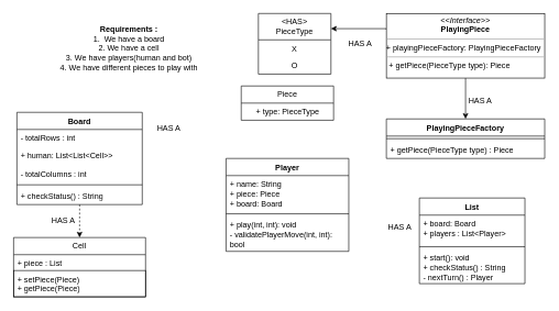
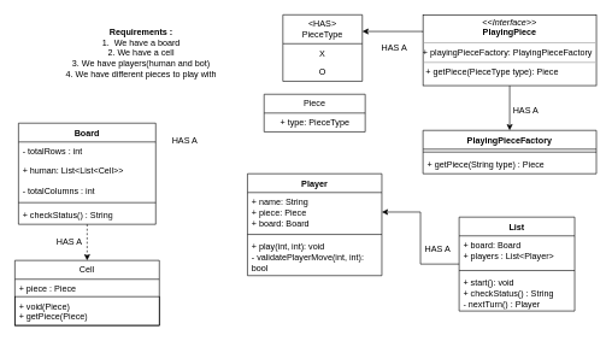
- <mxCell id="23" value="+ getPiece(PieceType type) : Piece" style="text;strokeColor=none;fillColor=none;align=left;verticalAlign=top;spacingLeft=4;spacingRight=4;overflow=hidden;rotatable=0;points=[[0,0.5],[1,0.5]];portConstraint=eastwest;whiteSpace=wrap;html=1;" parent="21" vertex="1"><mxGeometry y="34" width="240" height="26" as="geometry" /></mxCell>
+ <mxCell id="23" value="+ getPiece(String type) : Piece" style="text;strokeColor=none;fillColor=none;align=left;verticalAlign=top;spacingLeft=4;spacingRight=4;overflow=hidden;rotatable=0;points=[[0,0.5],[1,0.5]];portConstraint=eastwest;whiteSpace=wrap;html=1;" parent="21" vertex="1"><mxGeometry y="34" width="240" height="26" as="geometry" /></mxCell>
+ <mxCell id="28" style="edgeStyle=orthogonalEdgeStyle;rounded=0;orthogonalLoop=1;jettySize=auto;html=1;exitX=0;exitY=0.5;exitDx=0;exitDy=0;entryX=1;entryY=0.5;entryDx=0;entryDy=0;" parent="1" source="29" target="25" edge="1"><mxGeometry relative="1" as="geometry" /></mxCell>
- <mxCell id="11" value="+ piece : List" style="text;strokeColor=none;fillColor=none;align=left;verticalAlign=top;spacingLeft=4;spacingRight=4;overflow=hidden;rotatable=0;points=[[0,0.5],[1,0.5]];portConstraint=eastwest;whiteSpace=wrap;html=1;" parent="10" vertex="1"><mxGeometry y="26" width="200" height="24" as="geometry" /></mxCell>
+ <mxCell id="11" value="+ piece : Piece" style="text;strokeColor=none;fillColor=none;align=left;verticalAlign=top;spacingLeft=4;spacingRight=4;overflow=hidden;rotatable=0;points=[[0,0.5],[1,0.5]];portConstraint=eastwest;whiteSpace=wrap;html=1;" parent="10" vertex="1"><mxGeometry y="26" width="200" height="24" as="geometry" /></mxCell>
- <mxCell id="12" value="&lt;div&gt;+ setPiece(Piece)&lt;/div&gt;&lt;div&gt;+ getPiece(Piece)&lt;/div&gt;" style="text;strokeColor=default;fillColor=none;align=left;verticalAlign=top;spacingLeft=4;spacingRight=4;overflow=hidden;rotatable=0;points=[[0,0.5],[1,0.5]];portConstraint=eastwest;whiteSpace=wrap;html=1;" parent="10" vertex="1"><mxGeometry y="50" width="200" height="40" as="geometry" /></mxCell>
+ <mxCell id="12" value="&lt;div&gt;+ void(Piece)&lt;/div&gt;&lt;div&gt;+ getPiece(Piece)&lt;/div&gt;" style="text;strokeColor=default;fillColor=none;align=left;verticalAlign=top;spacingLeft=4;spacingRight=4;overflow=hidden;rotatable=0;points=[[0,0.5],[1,0.5]];portConstraint=eastwest;whiteSpace=wrap;html=1;" parent="10" vertex="1"><mxGeometry y="50" width="200" height="40" as="geometry" /></mxCell>
